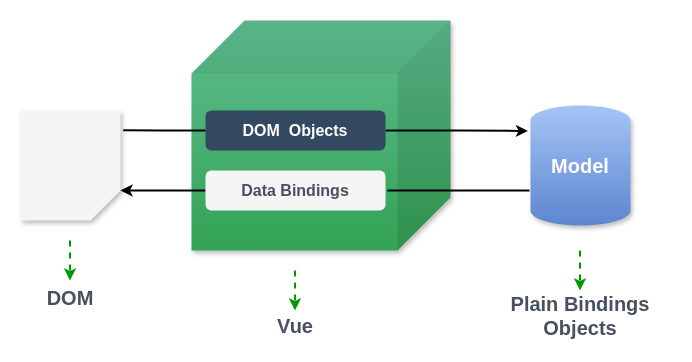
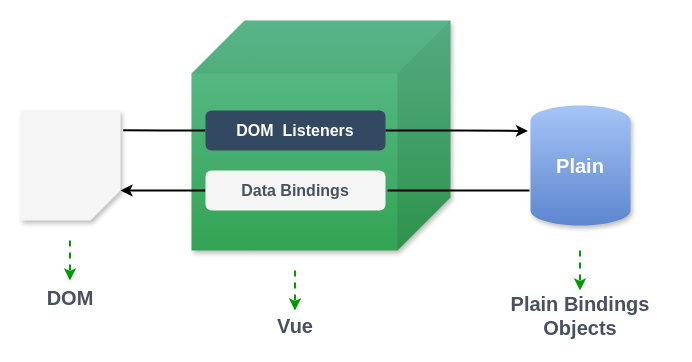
- <mxCell id="6" value="&lt;b&gt;&lt;font color=&quot;#ffffff&quot; style=&quot;font-size: 16px;&quot;&gt;DOM&amp;nbsp; Objects&lt;/font&gt;&lt;/b&gt;" style="rounded=1;whiteSpace=wrap;html=1;strokeColor=none;fillColor=#334961;" vertex="1" parent="1"><mxGeometry x="205" y="110" width="180" height="40" as="geometry" /></mxCell>
+ <mxCell id="6" value="&lt;b&gt;&lt;font color=&quot;#ffffff&quot; style=&quot;font-size: 16px;&quot;&gt;DOM&amp;nbsp; Listeners&lt;/font&gt;&lt;/b&gt;" style="rounded=1;whiteSpace=wrap;html=1;strokeColor=none;fillColor=#334961;" vertex="1" parent="1"><mxGeometry x="205" y="110" width="180" height="40" as="geometry" /></mxCell>
- <mxCell id="11" value="&lt;b&gt;&lt;font color=&quot;#ffffff&quot; style=&quot;font-size: 20px;&quot;&gt;Model&lt;/font&gt;&lt;/b&gt;" style="text;html=1;strokeColor=none;fillColor=none;align=center;verticalAlign=middle;whiteSpace=wrap;rounded=0;" vertex="1" parent="1"><mxGeometry x="550" y="150" width="60" height="30" as="geometry" /></mxCell>
+ <mxCell id="11" value="&lt;b&gt;&lt;font color=&quot;#ffffff&quot; style=&quot;font-size: 20px;&quot;&gt;Plain&lt;/font&gt;&lt;/b&gt;" style="text;html=1;strokeColor=none;fillColor=none;align=center;verticalAlign=middle;whiteSpace=wrap;rounded=0;" vertex="1" parent="1"><mxGeometry x="550" y="150" width="60" height="30" as="geometry" /></mxCell>
